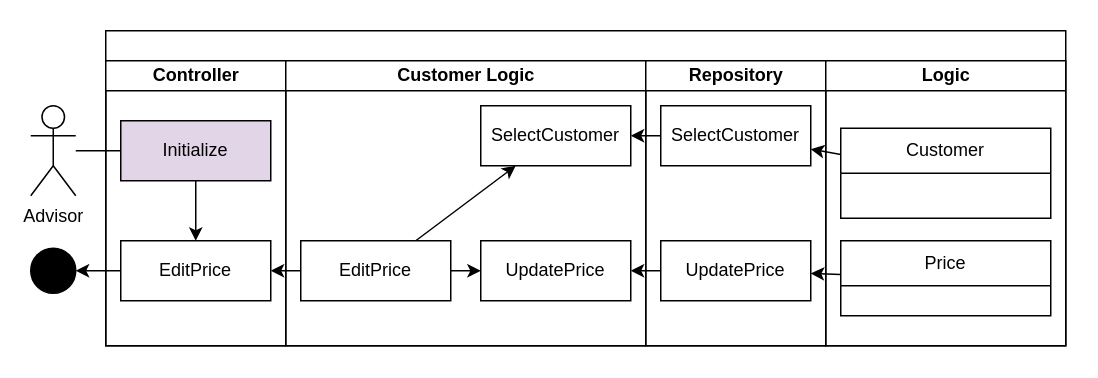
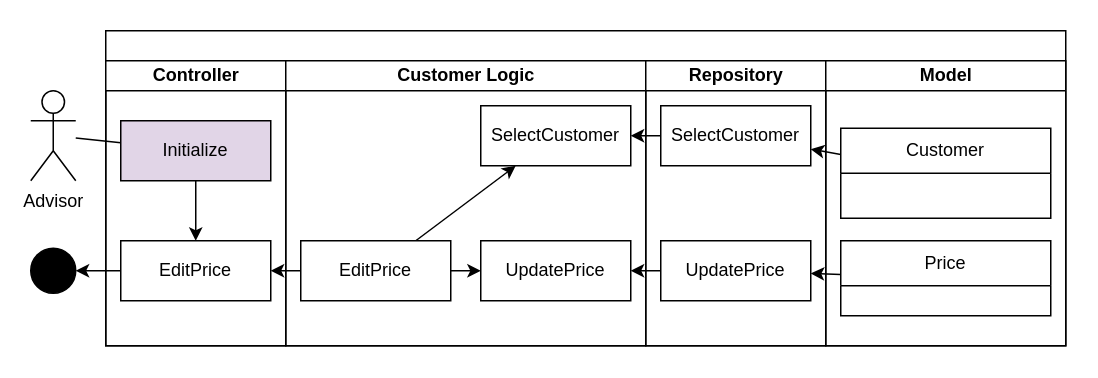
- <mxCell id="16" value="Logic" style="swimlane;startSize=20;html=1;" vertex="1" parent="2"><mxGeometry x="480" y="20" width="160" height="190" as="geometry" /></mxCell>
+ <mxCell id="16" value="Model" style="swimlane;startSize=20;html=1;" vertex="1" parent="2"><mxGeometry x="480" y="20" width="160" height="190" as="geometry" /></mxCell>
- <mxCell id="25" value="Advisor" style="shape=umlActor;verticalLabelPosition=bottom;verticalAlign=top;html=1;outlineConnect=0;" vertex="1" parent="1"><mxGeometry x="20" y="70" width="30" height="60" as="geometry" /></mxCell>
+ <mxCell id="25" value="Advisor" style="shape=umlActor;verticalLabelPosition=bottom;verticalAlign=top;html=1;outlineConnect=0;" vertex="1" parent="1"><mxGeometry x="20" y="60" width="30" height="60" as="geometry" /></mxCell>
